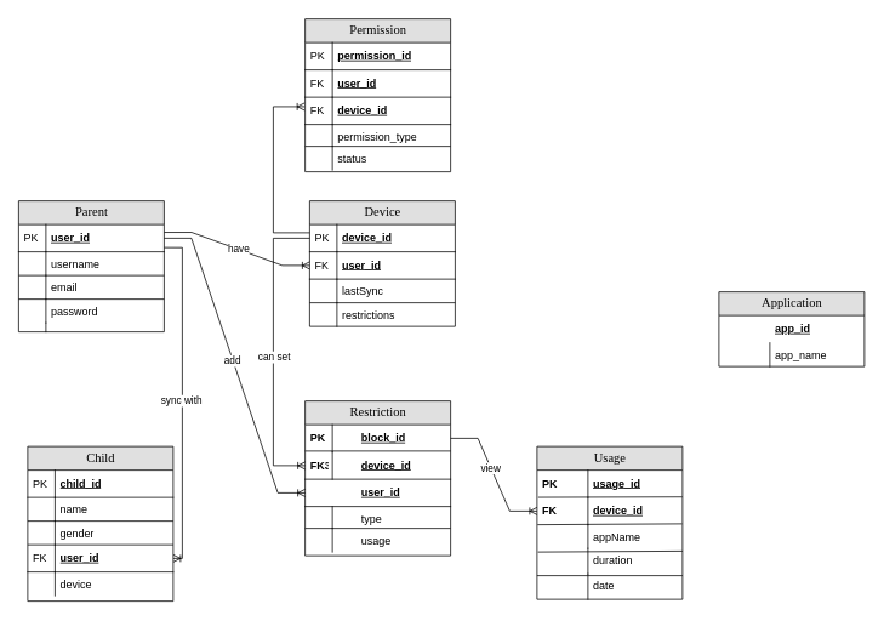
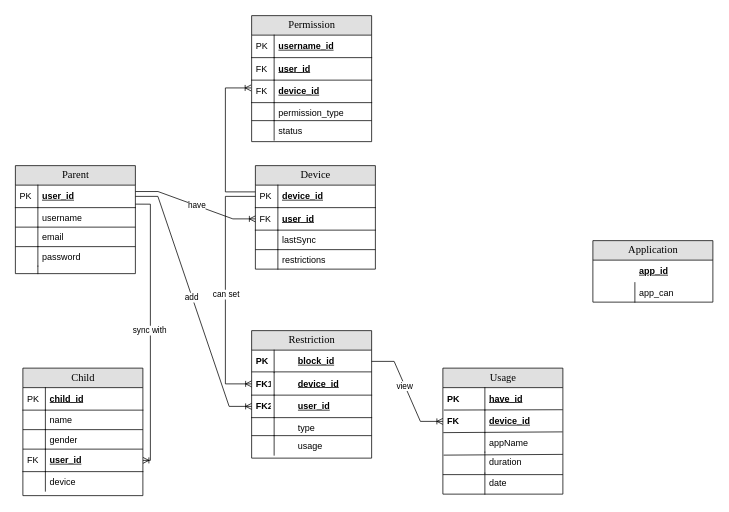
- <mxCell id="81" value="permission_id" style="shape=partialRectangle;top=0;left=0;right=0;bottom=1;html=1;align=left;verticalAlign=middle;fillColor=none;spacingLeft=34;spacingRight=4;whiteSpace=wrap;overflow=hidden;rotatable=0;points=[[0,0.5],[1,0.5]];portConstraint=eastwest;dropTarget=0;fontStyle=5;" vertex="1" parent="80"><mxGeometry y="26" width="160" height="30" as="geometry" /></mxCell>
+ <mxCell id="81" value="username_id" style="shape=partialRectangle;top=0;left=0;right=0;bottom=1;html=1;align=left;verticalAlign=middle;fillColor=none;spacingLeft=34;spacingRight=4;whiteSpace=wrap;overflow=hidden;rotatable=0;points=[[0,0.5],[1,0.5]];portConstraint=eastwest;dropTarget=0;fontStyle=5;" vertex="1" parent="80"><mxGeometry y="26" width="160" height="30" as="geometry" /></mxCell>
- <mxCell id="55" value="app_name" style="shape=partialRectangle;top=0;left=0;right=0;bottom=0;html=1;align=left;verticalAlign=top;fillColor=none;spacingLeft=60;spacingRight=4;whiteSpace=wrap;overflow=hidden;rotatable=0;points=[[0,0.5],[1,0.5]];portConstraint=eastwest;dropTarget=0;" parent="53" vertex="1"><mxGeometry y="56" width="160" height="26" as="geometry" /></mxCell>
+ <mxCell id="55" value="app_can" style="shape=partialRectangle;top=0;left=0;right=0;bottom=0;html=1;align=left;verticalAlign=top;fillColor=none;spacingLeft=60;spacingRight=4;whiteSpace=wrap;overflow=hidden;rotatable=0;points=[[0,0.5],[1,0.5]];portConstraint=eastwest;dropTarget=0;" parent="53" vertex="1"><mxGeometry y="56" width="160" height="26" as="geometry" /></mxCell>
- <mxCell id="17" value="FK3" style="shape=partialRectangle;fontStyle=1;top=0;left=0;bottom=0;html=1;fillColor=none;align=left;verticalAlign=middle;spacingLeft=4;spacingRight=4;whiteSpace=wrap;overflow=hidden;rotatable=0;points=[];portConstraint=eastwest;part=1;" parent="16" vertex="1" connectable="0"><mxGeometry width="30" height="30" as="geometry" /></mxCell>
+ <mxCell id="17" value="FK1" style="shape=partialRectangle;fontStyle=1;top=0;left=0;bottom=0;html=1;fillColor=none;align=left;verticalAlign=middle;spacingLeft=4;spacingRight=4;whiteSpace=wrap;overflow=hidden;rotatable=0;points=[];portConstraint=eastwest;part=1;" parent="16" vertex="1" connectable="0"><mxGeometry width="30" height="30" as="geometry" /></mxCell>
- <mxCell id="26" value="usage_id" style="shape=partialRectangle;top=0;left=0;right=0;bottom=0;html=1;align=left;verticalAlign=middle;fillColor=none;spacingLeft=60;spacingRight=4;whiteSpace=wrap;overflow=hidden;rotatable=0;points=[[0,0.5],[1,0.5]];portConstraint=eastwest;dropTarget=0;fontStyle=5;" parent="25" vertex="1"><mxGeometry y="26" width="160" height="30" as="geometry" /></mxCell>
+ <mxCell id="26" value="have_id" style="shape=partialRectangle;top=0;left=0;right=0;bottom=0;html=1;align=left;verticalAlign=middle;fillColor=none;spacingLeft=60;spacingRight=4;whiteSpace=wrap;overflow=hidden;rotatable=0;points=[[0,0.5],[1,0.5]];portConstraint=eastwest;dropTarget=0;fontStyle=5;" parent="25" vertex="1"><mxGeometry y="26" width="160" height="30" as="geometry" /></mxCell>
+ <mxCell id="19" value="FK2" style="shape=partialRectangle;fontStyle=1;top=0;left=0;bottom=0;html=1;fillColor=none;align=left;verticalAlign=middle;spacingLeft=4;spacingRight=4;whiteSpace=wrap;overflow=hidden;rotatable=0;points=[];portConstraint=eastwest;part=1;" parent="18" vertex="1" connectable="0"><mxGeometry width="30" height="30" as="geometry" /></mxCell>
